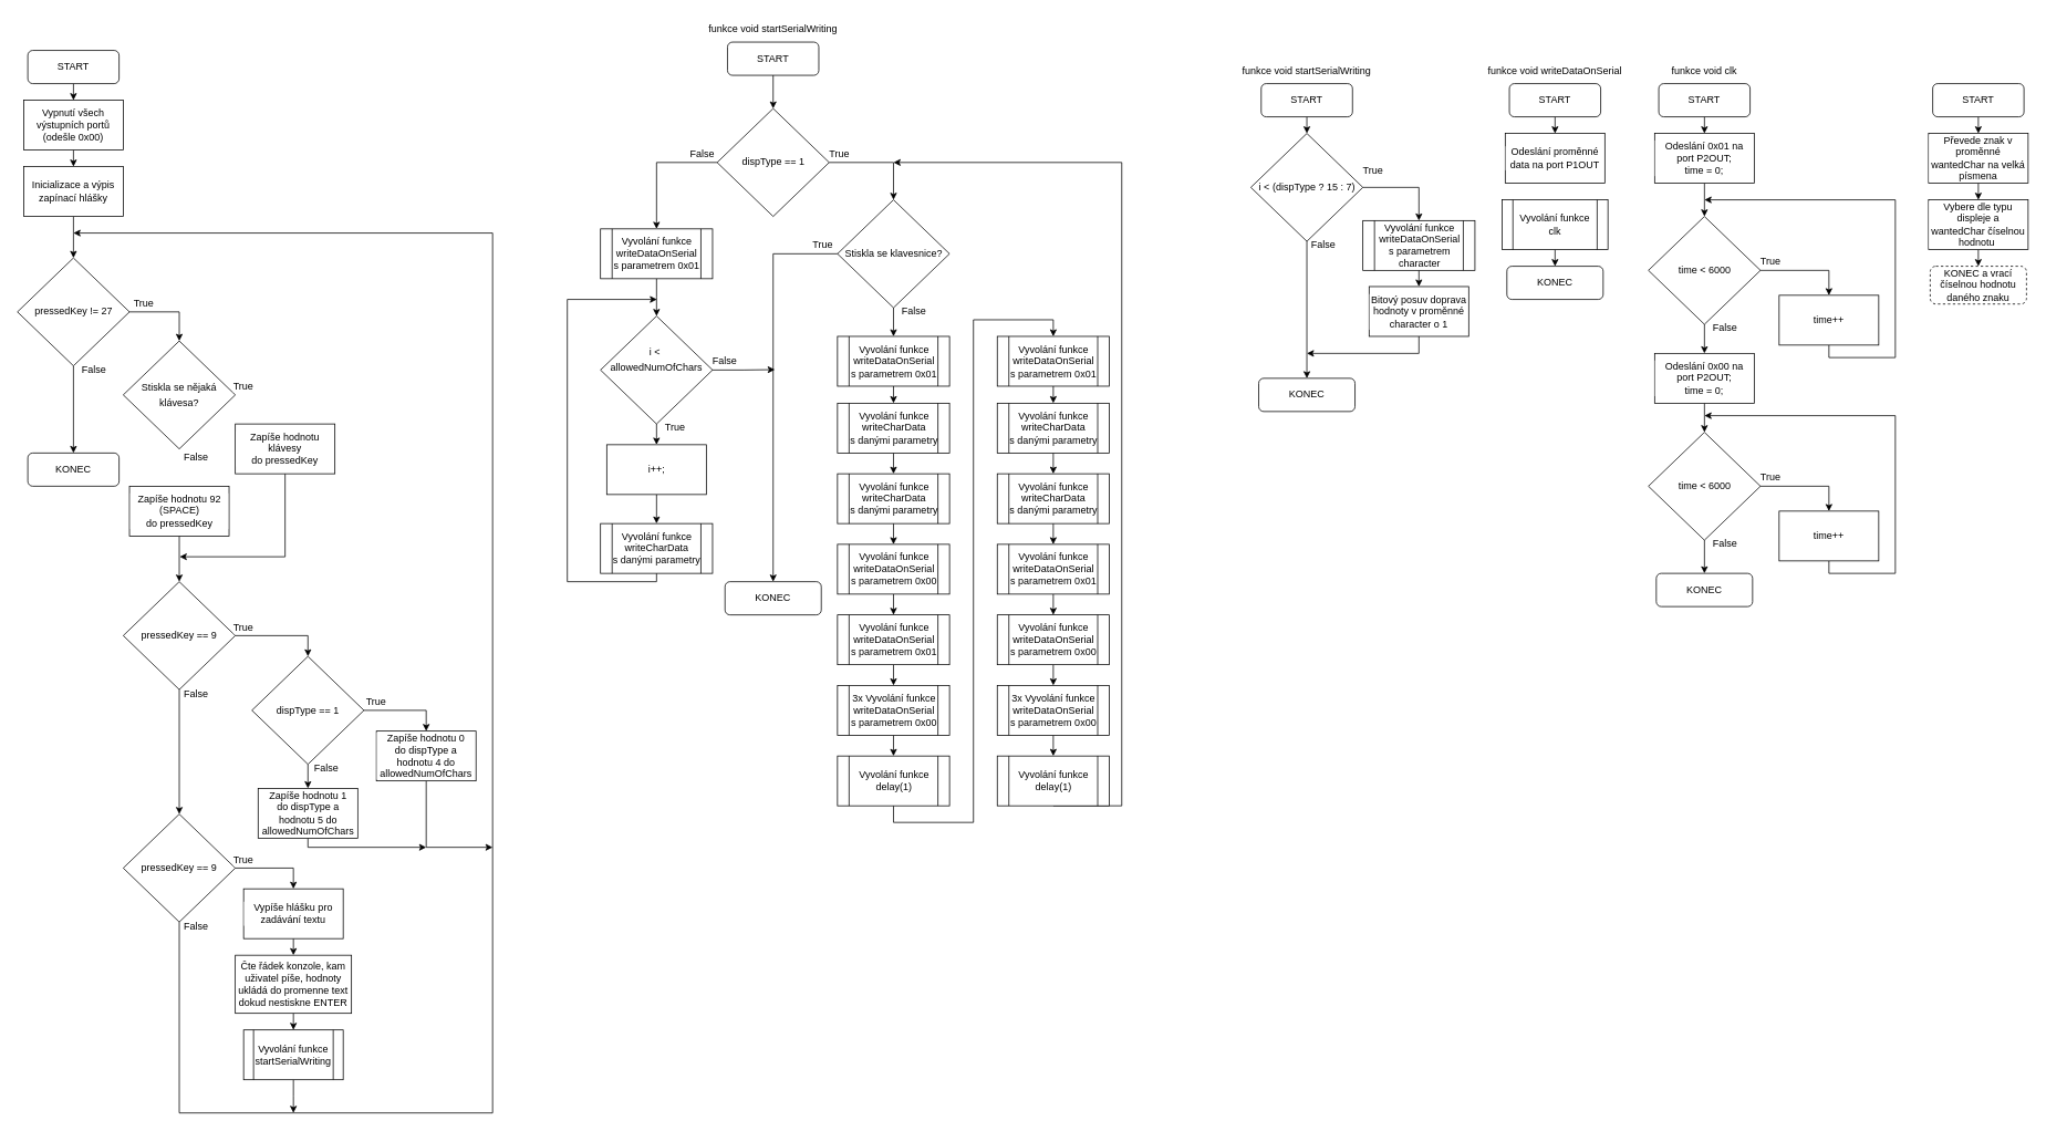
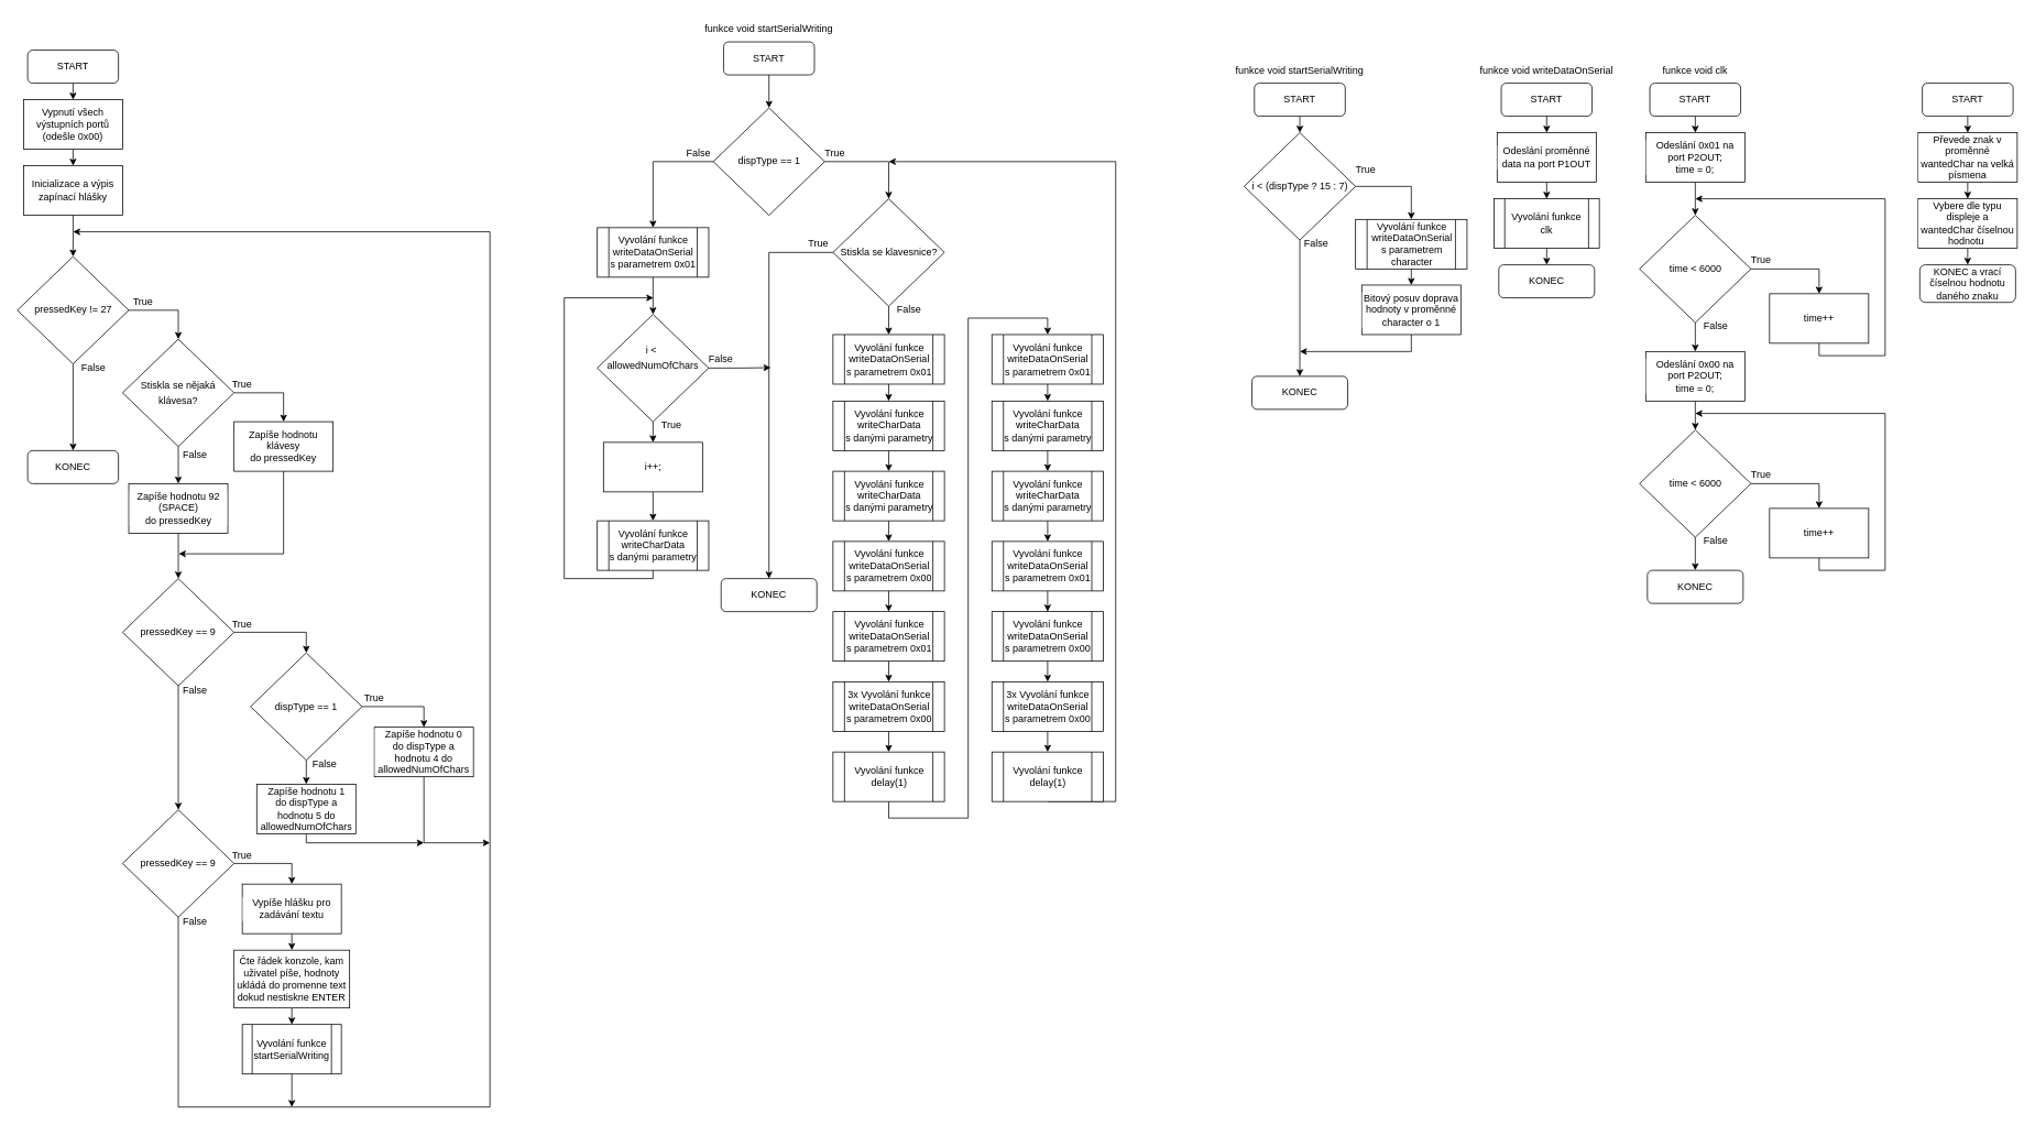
+ <mxCell id="119" style="edgeStyle=orthogonalEdgeStyle;rounded=0;orthogonalLoop=1;jettySize=auto;html=1;exitX=0.5;exitY=1;exitDx=0;exitDy=0;entryX=0.5;entryY=0;entryDx=0;entryDy=0;fontSize=2;" edge="1" parent="1" source="120" target="118"><mxGeometry relative="1" as="geometry" /></mxCell>
- <mxCell id="148" value="KONEC a vrací číselnou hodnotu daného znaku" style="rounded=1;whiteSpace=wrap;html=1;dashed=1;" vertex="1" parent="1"><mxGeometry x="2325" y="320" width="116" height="45.5" as="geometry" /></mxCell>
+ <mxCell id="148" value="KONEC a vrací číselnou hodnotu daného znaku" style="rounded=1;whiteSpace=wrap;html=1;" vertex="1" parent="1"><mxGeometry x="2325" y="320" width="116" height="45.5" as="geometry" /></mxCell>
+ <mxCell id="14" style="edgeStyle=orthogonalEdgeStyle;rounded=0;orthogonalLoop=1;jettySize=auto;html=1;exitX=1;exitY=0.5;exitDx=0;exitDy=0;entryX=0.5;entryY=0;entryDx=0;entryDy=0;fontFamily=Helvetica;fontSize=12;fontColor=#000000;" parent="1" source="16" target="19" edge="1"><mxGeometry relative="1" as="geometry" /></mxCell>
+ <mxCell id="15" style="edgeStyle=orthogonalEdgeStyle;rounded=0;orthogonalLoop=1;jettySize=auto;html=1;exitX=0.5;exitY=1;exitDx=0;exitDy=0;fontFamily=Helvetica;fontSize=12;fontColor=#000000;entryX=0.5;entryY=0;entryDx=0;entryDy=0;" parent="1" source="16" target="25" edge="1"><mxGeometry relative="1" as="geometry"><mxPoint x="215.5" y="620" as="targetPoint" /></mxGeometry></mxCell>
